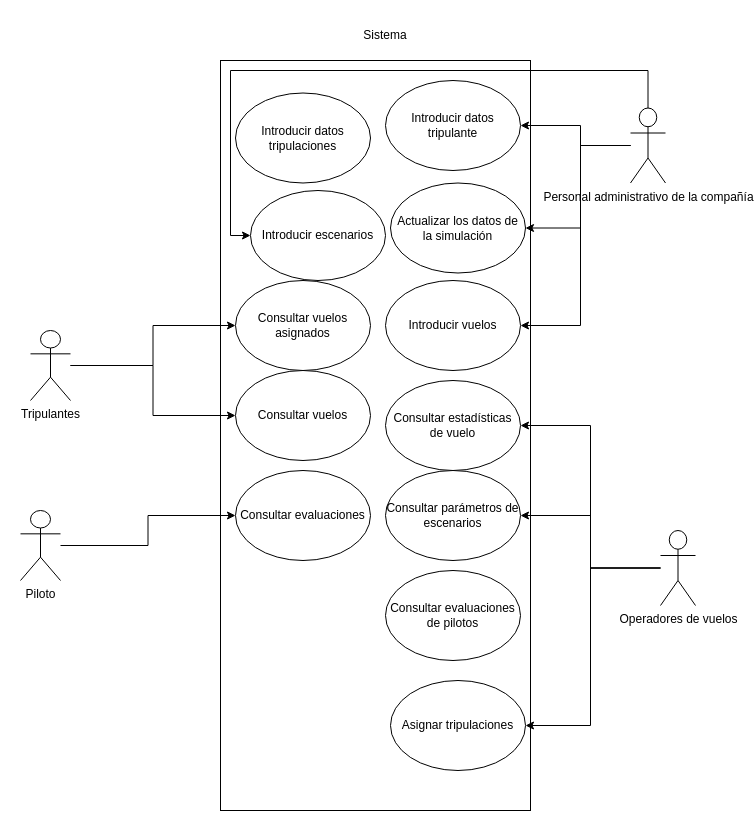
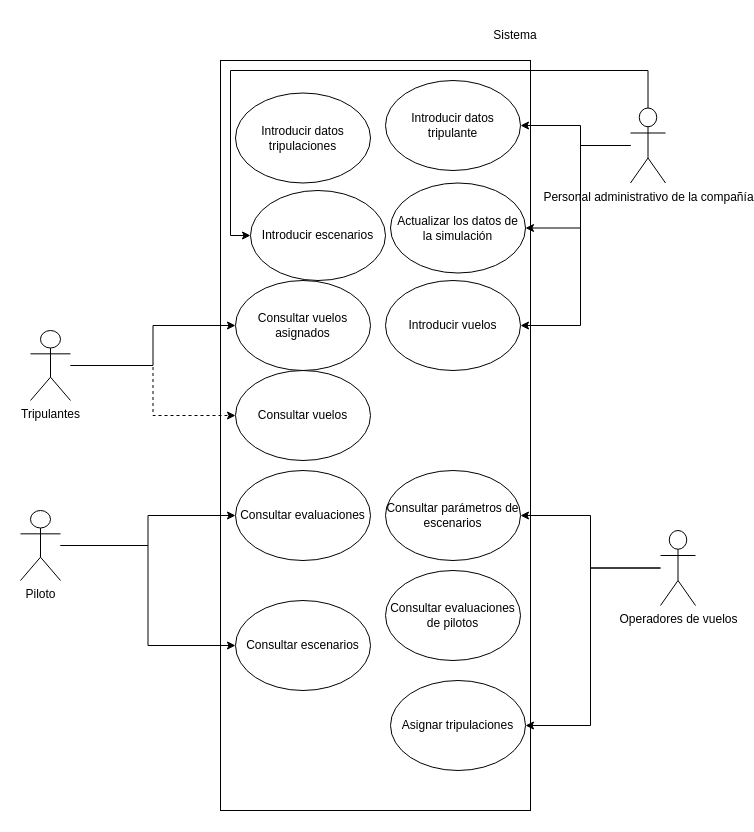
- <mxCell id="18" value="Sistema" style="text;html=1;strokeColor=none;fillColor=none;align=center;verticalAlign=middle;whiteSpace=wrap;rounded=0;" vertex="1" parent="1"><mxGeometry x="350" y="20" width="70" height="30" as="geometry" /></mxCell>
+ <mxCell id="18" value="Sistema" style="text;html=1;strokeColor=none;fillColor=none;align=center;verticalAlign=middle;whiteSpace=wrap;rounded=0;" vertex="1" parent="1"><mxGeometry x="480" y="20" width="70" height="30" as="geometry" /></mxCell>
- <mxCell id="7" style="edgeStyle=orthogonalEdgeStyle;rounded=0;orthogonalLoop=1;jettySize=auto;html=1;entryX=0;entryY=0.5;entryDx=0;entryDy=0;" edge="1" parent="1" source="8" target="26"><mxGeometry relative="1" as="geometry" /></mxCell>
+ <mxCell id="7" style="edgeStyle=orthogonalEdgeStyle;rounded=0;orthogonalLoop=1;jettySize=auto;html=1;entryX=0;entryY=0.5;entryDx=0;entryDy=0;dashed=1;" edge="1" parent="1" source="8" target="26"><mxGeometry relative="1" as="geometry" /></mxCell>
- <mxCell id="21" value="Consultar estadísticas de vuelo" style="ellipse;whiteSpace=wrap;html=1;" vertex="1" parent="1"><mxGeometry x="385" y="380" width="135" height="90" as="geometry" /></mxCell>
- <mxCell id="14" style="edgeStyle=orthogonalEdgeStyle;rounded=0;orthogonalLoop=1;jettySize=auto;html=1;entryX=1;entryY=0.5;entryDx=0;entryDy=0;" edge="1" parent="1" source="17" target="21"><mxGeometry relative="1" as="geometry" /></mxCell>
+ <mxCell id="3" style="edgeStyle=orthogonalEdgeStyle;rounded=0;orthogonalLoop=1;jettySize=auto;html=1;entryX=0;entryY=0.5;entryDx=0;entryDy=0;" edge="1" parent="1" source="5" target="22"><mxGeometry relative="1" as="geometry" /></mxCell>
+ <mxCell id="22" value="Consultar escenarios " style="ellipse;whiteSpace=wrap;html=1;" vertex="1" parent="1"><mxGeometry x="235" y="600" width="135" height="90" as="geometry" /></mxCell>
